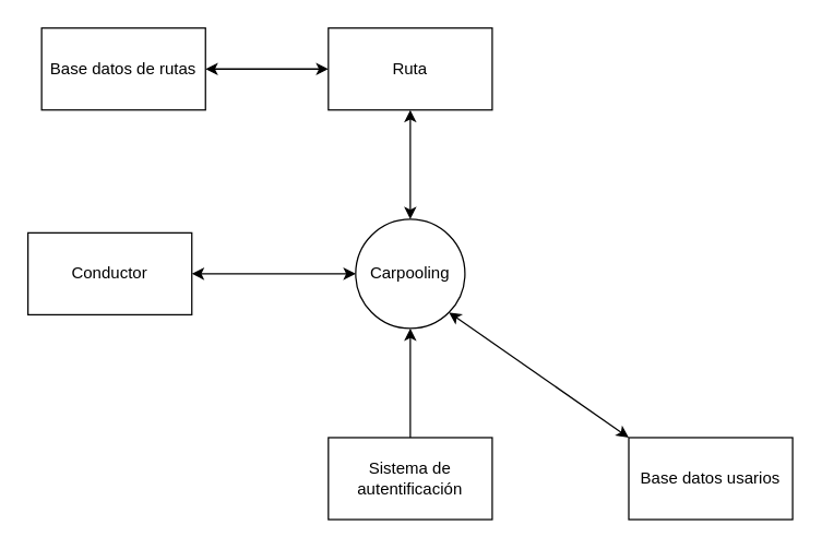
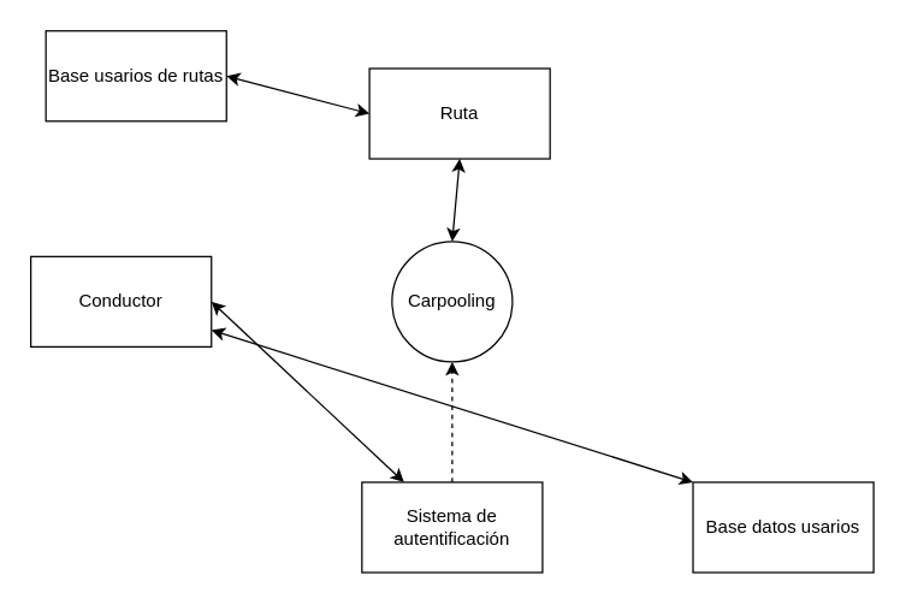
- <mxCell id="9" value="Base datos de rutas" style="rounded=0;whiteSpace=wrap;html=1;" vertex="1" parent="1"><mxGeometry x="30" y="20" width="120" height="60" as="geometry" /></mxCell>
+ <mxCell id="9" value="Base usarios de rutas" style="rounded=0;whiteSpace=wrap;html=1;" vertex="1" parent="1"><mxGeometry x="30" y="20" width="120" height="60" as="geometry" /></mxCell>
- <mxCell id="4" value="Ruta" style="rounded=0;whiteSpace=wrap;html=1;" parent="1" vertex="1"><mxGeometry x="240" y="20" width="120" height="60" as="geometry" /></mxCell>
+ <mxCell id="4" value="Ruta" style="rounded=0;whiteSpace=wrap;html=1;" parent="1" vertex="1"><mxGeometry x="245" y="45" width="120" height="60" as="geometry" /></mxCell>
- <mxCell id="7" value="" style="endArrow=classic;startArrow=classic;html=1;rounded=0;entryX=0;entryY=0.5;entryDx=0;entryDy=0;exitX=1;exitY=0.5;exitDx=0;exitDy=0;" edge="1" parent="1" source="3" target="2"><mxGeometry width="50" height="50" relative="1" as="geometry"><mxPoint x="120" y="180" as="sourcePoint" /><mxPoint x="230" y="160" as="targetPoint" /></mxGeometry></mxCell>
+ <mxCell id="7" value="" style="endArrow=classic;startArrow=classic;html=1;rounded=0;exitX=1;exitY=0.5;exitDx=0;exitDy=0;" edge="1" parent="1" source="3" target="6"><mxGeometry width="50" height="50" relative="1" as="geometry"><mxPoint x="120" y="180" as="sourcePoint" /><mxPoint x="230" y="160" as="targetPoint" /></mxGeometry></mxCell>
- <mxCell id="12" value="" style="endArrow=classic;startArrow=classic;html=1;rounded=0;entryX=1;entryY=1;entryDx=0;entryDy=0;exitX=0;exitY=0;exitDx=0;exitDy=0;" edge="1" parent="1" source="11" target="2"><mxGeometry width="50" height="50" relative="1" as="geometry"><mxPoint x="370" y="300" as="sourcePoint" /><mxPoint x="420" y="250" as="targetPoint" /></mxGeometry></mxCell>
+ <mxCell id="12" value="" style="endArrow=classic;startArrow=classic;html=1;rounded=0;exitX=0;exitY=0;exitDx=0;exitDy=0;" edge="1" parent="1" source="11" target="3"><mxGeometry width="50" height="50" relative="1" as="geometry"><mxPoint x="370" y="300" as="sourcePoint" /><mxPoint x="420" y="250" as="targetPoint" /></mxGeometry></mxCell>
- <mxCell id="5" style="edgeStyle=orthogonalEdgeStyle;rounded=0;orthogonalLoop=1;jettySize=auto;html=1;entryX=0.5;entryY=1;entryDx=0;entryDy=0;" edge="1" parent="1" source="6" target="2"><mxGeometry relative="1" as="geometry" /></mxCell>
+ <mxCell id="5" style="edgeStyle=orthogonalEdgeStyle;rounded=0;orthogonalLoop=1;jettySize=auto;html=1;entryX=0.5;entryY=1;entryDx=0;entryDy=0;dashed=1;" edge="1" parent="1" source="6" target="2"><mxGeometry relative="1" as="geometry" /></mxCell>
